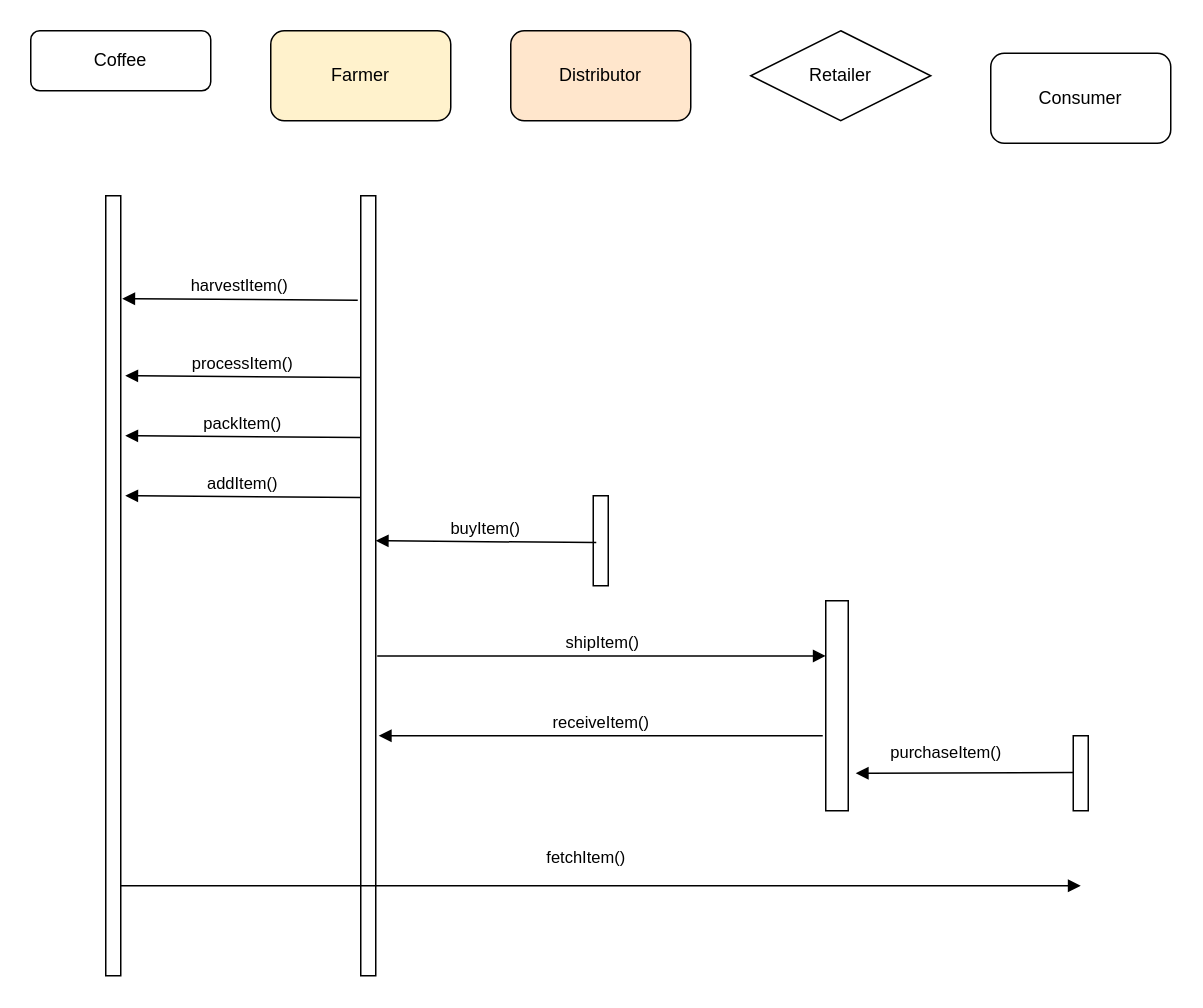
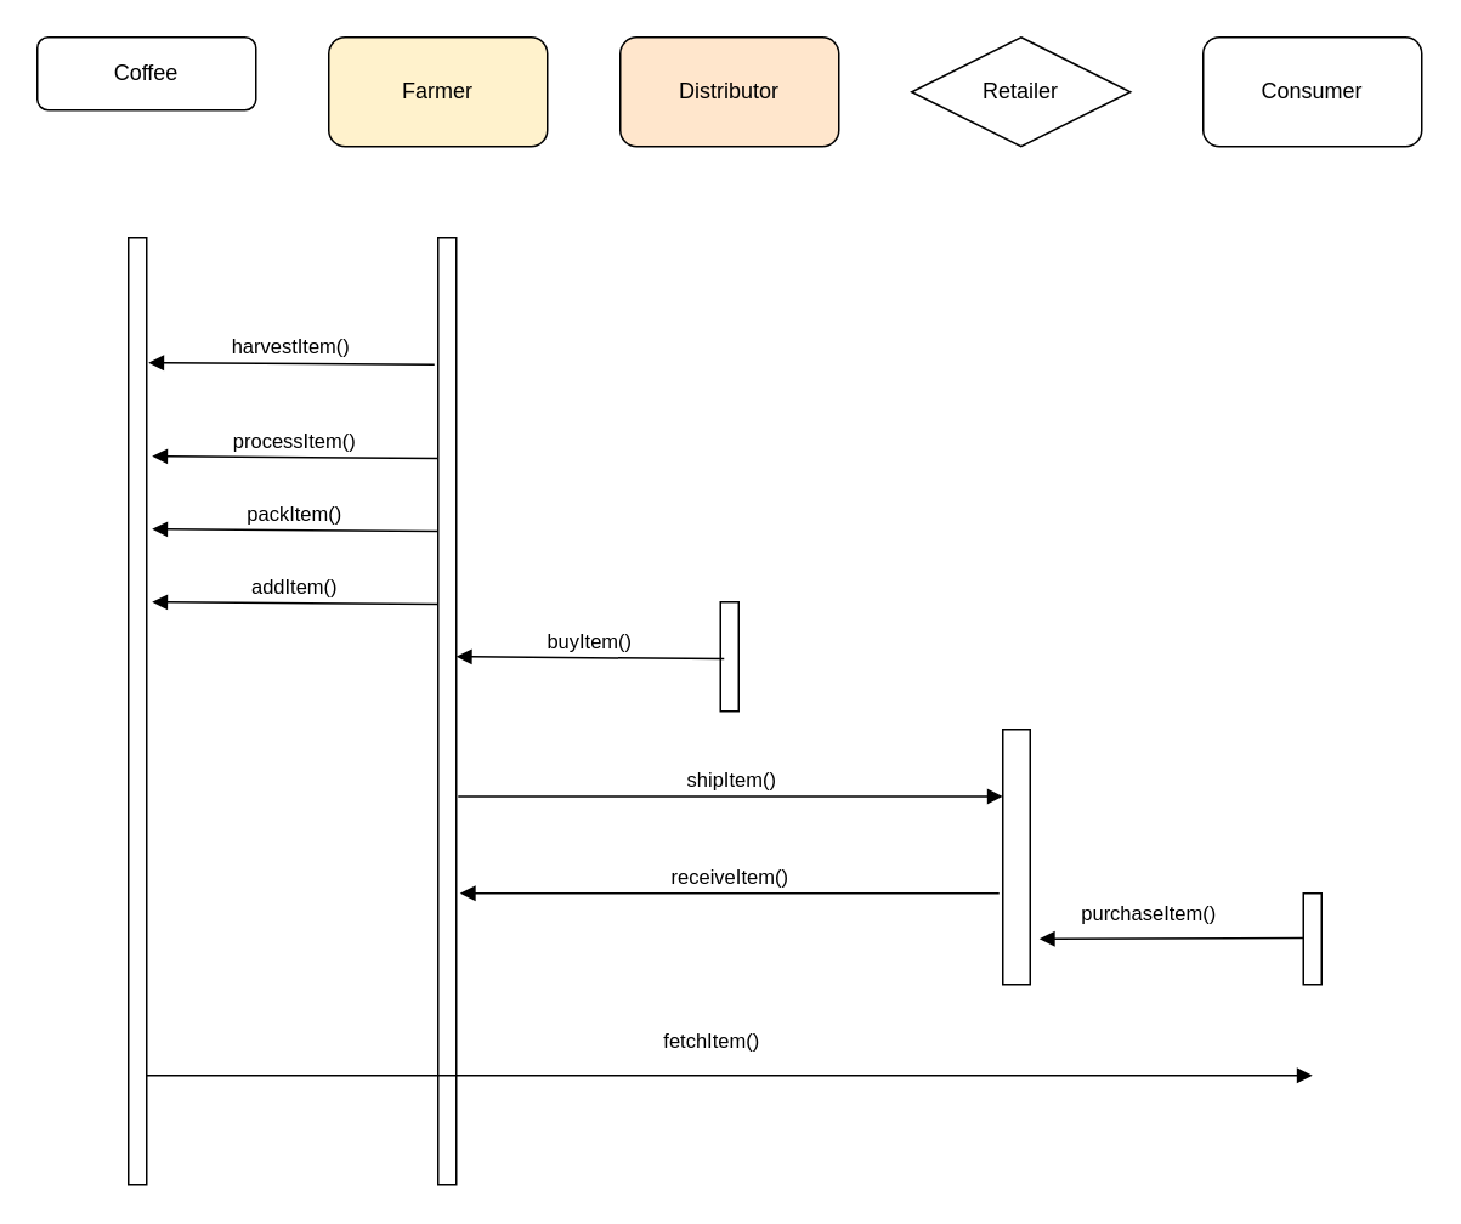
- <mxCell id="6" value="Consumer" style="rounded=1;whiteSpace=wrap;html=1;" vertex="1" parent="1"><mxGeometry x="660" y="35" width="120" height="60" as="geometry" /></mxCell>
+ <mxCell id="6" value="Consumer" style="rounded=1;whiteSpace=wrap;html=1;" vertex="1" parent="1"><mxGeometry x="660" y="20" width="120" height="60" as="geometry" /></mxCell>
